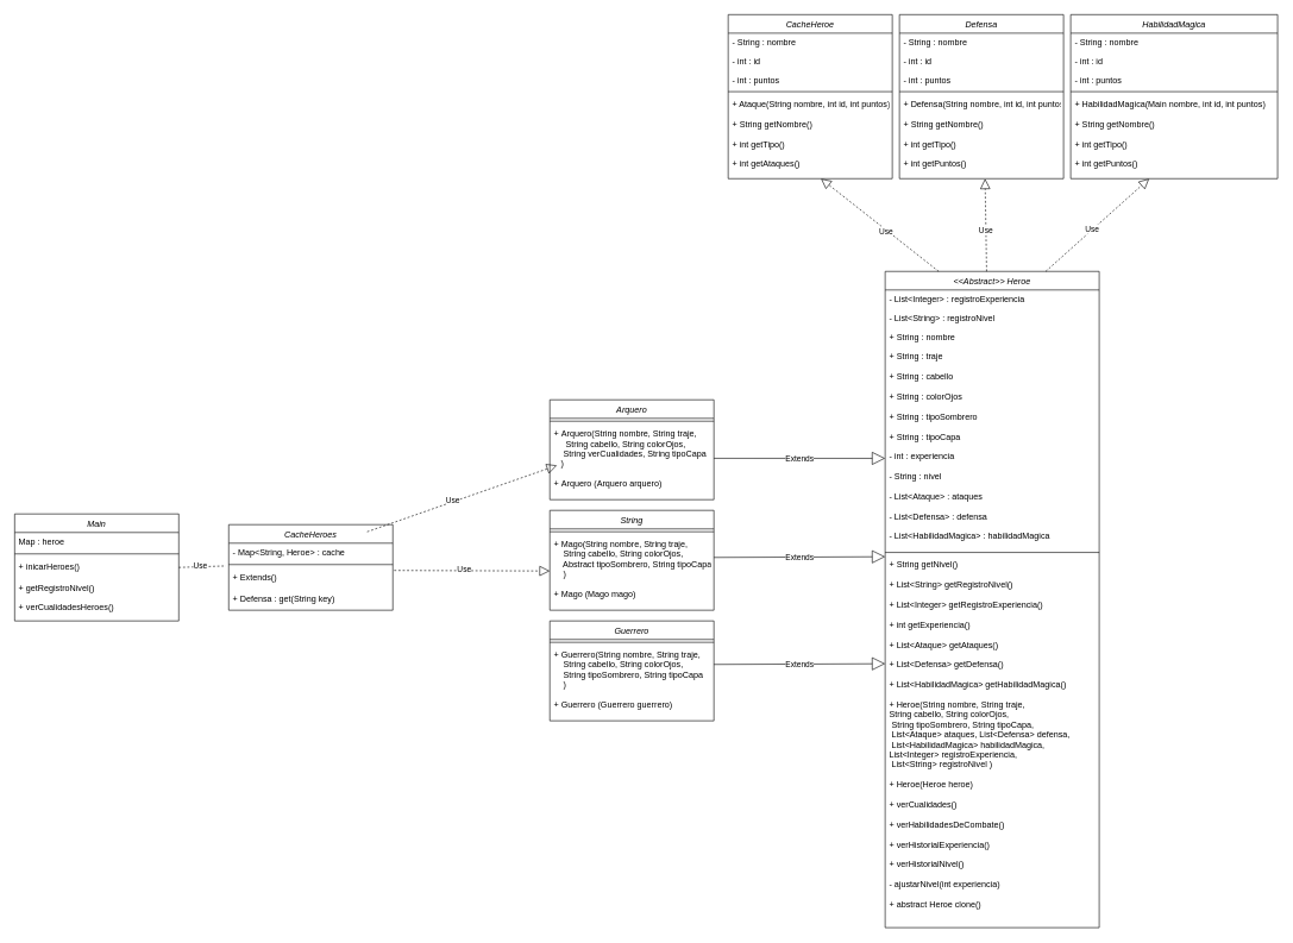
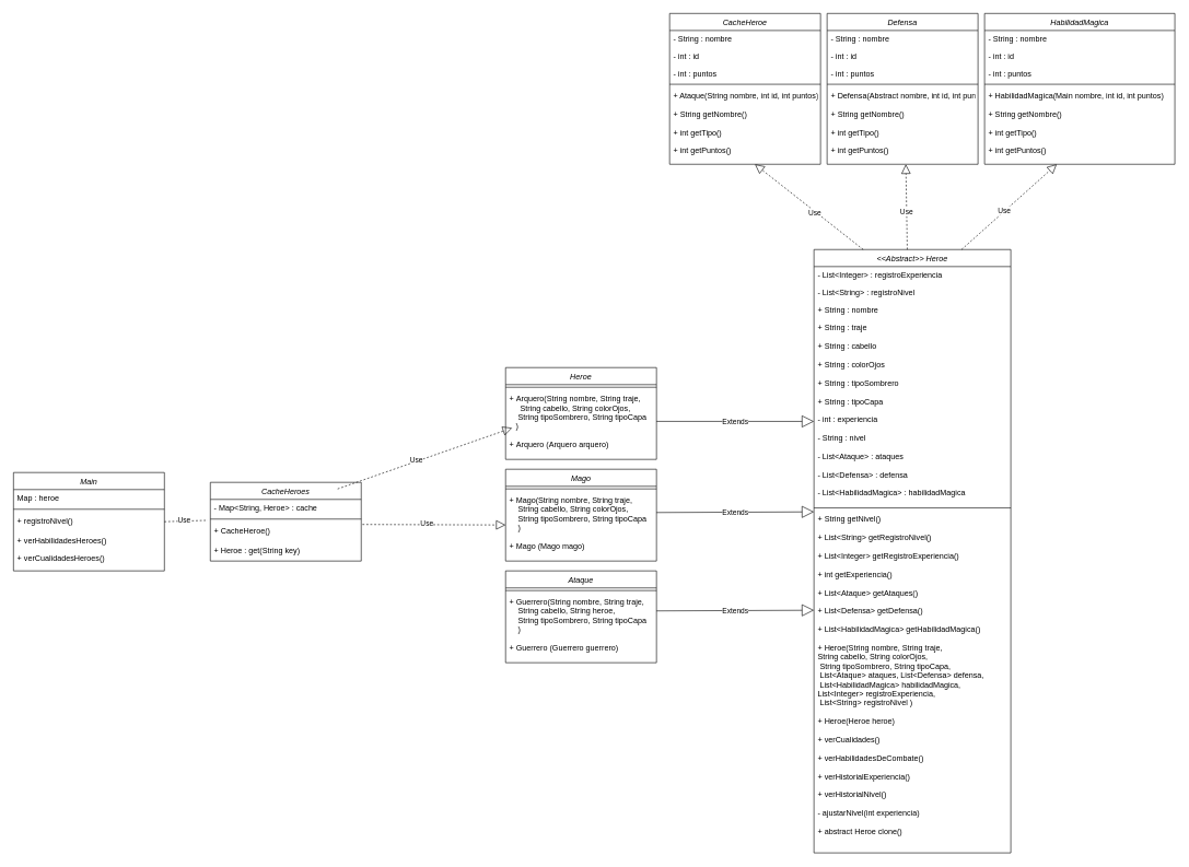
- <mxCell id="7" value="+ Ataque(String nombre, int id, int puntos)&#10;&#10;+ String getNombre()&#10;&#10;+ int getTipo()&#10;&#10;+ int getAtaques()" style="text;align=left;verticalAlign=top;spacingLeft=4;spacingRight=4;overflow=hidden;rotatable=0;points=[[0,0.5],[1,0.5]];portConstraint=eastwest;" parent="2" vertex="1"><mxGeometry y="112" width="230" height="108" as="geometry" /></mxCell>
+ <mxCell id="7" value="+ Ataque(String nombre, int id, int puntos)&#10;&#10;+ String getNombre()&#10;&#10;+ int getTipo()&#10;&#10;+ int getPuntos()" style="text;align=left;verticalAlign=top;spacingLeft=4;spacingRight=4;overflow=hidden;rotatable=0;points=[[0,0.5],[1,0.5]];portConstraint=eastwest;" parent="2" vertex="1"><mxGeometry y="112" width="230" height="108" as="geometry" /></mxCell>
- <mxCell id="13" value="+ Defensa(String nombre, int id, int puntos)&#10;&#10;+ String getNombre()&#10;&#10;+ int getTipo()&#10;&#10;+ int getPuntos()" style="text;align=left;verticalAlign=top;spacingLeft=4;spacingRight=4;overflow=hidden;rotatable=0;points=[[0,0.5],[1,0.5]];portConstraint=eastwest;" vertex="1" parent="8"><mxGeometry y="112" width="230" height="108" as="geometry" /></mxCell>
+ <mxCell id="13" value="+ Defensa(Abstract nombre, int id, int puntos)&#10;&#10;+ String getNombre()&#10;&#10;+ int getTipo()&#10;&#10;+ int getPuntos()" style="text;align=left;verticalAlign=top;spacingLeft=4;spacingRight=4;overflow=hidden;rotatable=0;points=[[0,0.5],[1,0.5]];portConstraint=eastwest;" vertex="1" parent="8"><mxGeometry y="112" width="230" height="108" as="geometry" /></mxCell>
- <mxCell id="23" value="Arquero" style="swimlane;fontStyle=2;align=center;verticalAlign=top;childLayout=stackLayout;horizontal=1;startSize=26;horizontalStack=0;resizeParent=1;resizeLast=0;collapsible=1;marginBottom=0;rounded=0;shadow=0;strokeWidth=1;" vertex="1" parent="1"><mxGeometry x="770" y="560" width="230" height="140" as="geometry"><mxRectangle x="230" y="140" width="160" height="26" as="alternateBounds" /></mxGeometry></mxCell>
+ <mxCell id="23" value="Heroe" style="swimlane;fontStyle=2;align=center;verticalAlign=top;childLayout=stackLayout;horizontal=1;startSize=26;horizontalStack=0;resizeParent=1;resizeLast=0;collapsible=1;marginBottom=0;rounded=0;shadow=0;strokeWidth=1;" vertex="1" parent="1"><mxGeometry x="770" y="560" width="230" height="140" as="geometry"><mxRectangle x="230" y="140" width="160" height="26" as="alternateBounds" /></mxGeometry></mxCell>
- <mxCell id="25" value="+ Arquero(String nombre, String traje,&#10;     String cabello, String colorOjos,&#10;    String verCualidades, String tipoCapa&#10;   )&#10;&#10;+ Arquero (Arquero arquero)&#10;&#10;&#10;&#10;" style="text;align=left;verticalAlign=top;spacingLeft=4;spacingRight=4;overflow=hidden;rotatable=0;points=[[0,0.5],[1,0.5]];portConstraint=eastwest;" vertex="1" parent="23"><mxGeometry y="34" width="230" height="96" as="geometry" /></mxCell>
+ <mxCell id="25" value="+ Arquero(String nombre, String traje,&#10;     String cabello, String colorOjos,&#10;    String tipoSombrero, String tipoCapa&#10;   )&#10;&#10;+ Arquero (Arquero arquero)&#10;&#10;&#10;&#10;" style="text;align=left;verticalAlign=top;spacingLeft=4;spacingRight=4;overflow=hidden;rotatable=0;points=[[0,0.5],[1,0.5]];portConstraint=eastwest;" vertex="1" parent="23"><mxGeometry y="34" width="230" height="96" as="geometry" /></mxCell>
- <mxCell id="26" value="String" style="swimlane;fontStyle=2;align=center;verticalAlign=top;childLayout=stackLayout;horizontal=1;startSize=26;horizontalStack=0;resizeParent=1;resizeLast=0;collapsible=1;marginBottom=0;rounded=0;shadow=0;strokeWidth=1;" vertex="1" parent="1"><mxGeometry x="770" y="715" width="230" height="140" as="geometry"><mxRectangle x="230" y="140" width="160" height="26" as="alternateBounds" /></mxGeometry></mxCell>
+ <mxCell id="26" value="Mago" style="swimlane;fontStyle=2;align=center;verticalAlign=top;childLayout=stackLayout;horizontal=1;startSize=26;horizontalStack=0;resizeParent=1;resizeLast=0;collapsible=1;marginBottom=0;rounded=0;shadow=0;strokeWidth=1;" vertex="1" parent="1"><mxGeometry x="770" y="715" width="230" height="140" as="geometry"><mxRectangle x="230" y="140" width="160" height="26" as="alternateBounds" /></mxGeometry></mxCell>
- <mxCell id="28" value="+ Mago(String nombre, String traje,&#10;    String cabello, String colorOjos,&#10;    Abstract tipoSombrero, String tipoCapa&#10;    )&#10;&#10;+ Mago (Mago mago)&#10;&#10;&#10;&#10;" style="text;align=left;verticalAlign=top;spacingLeft=4;spacingRight=4;overflow=hidden;rotatable=0;points=[[0,0.5],[1,0.5]];portConstraint=eastwest;" vertex="1" parent="26"><mxGeometry y="34" width="230" height="96" as="geometry" /></mxCell>
+ <mxCell id="28" value="+ Mago(String nombre, String traje,&#10;    String cabello, String colorOjos,&#10;    String tipoSombrero, String tipoCapa&#10;    )&#10;&#10;+ Mago (Mago mago)&#10;&#10;&#10;&#10;" style="text;align=left;verticalAlign=top;spacingLeft=4;spacingRight=4;overflow=hidden;rotatable=0;points=[[0,0.5],[1,0.5]];portConstraint=eastwest;" vertex="1" parent="26"><mxGeometry y="34" width="230" height="96" as="geometry" /></mxCell>
- <mxCell id="56" value="+ inicarHeroes() &#10;" style="text;align=left;verticalAlign=top;spacingLeft=4;spacingRight=4;overflow=hidden;rotatable=0;points=[[0,0.5],[1,0.5]];portConstraint=eastwest;" vertex="1" parent="53"><mxGeometry y="60" width="230" height="30" as="geometry" /></mxCell>
+ <mxCell id="56" value="+ registroNivel() &#10;" style="text;align=left;verticalAlign=top;spacingLeft=4;spacingRight=4;overflow=hidden;rotatable=0;points=[[0,0.5],[1,0.5]];portConstraint=eastwest;" vertex="1" parent="53"><mxGeometry y="60" width="230" height="30" as="geometry" /></mxCell>
- <mxCell id="38" value="+ Extends() &#10;" style="text;align=left;verticalAlign=top;spacingLeft=4;spacingRight=4;overflow=hidden;rotatable=0;points=[[0,0.5],[1,0.5]];portConstraint=eastwest;" vertex="1" parent="35"><mxGeometry y="60" width="230" height="30" as="geometry" /></mxCell>
+ <mxCell id="38" value="+ CacheHeroe() &#10;" style="text;align=left;verticalAlign=top;spacingLeft=4;spacingRight=4;overflow=hidden;rotatable=0;points=[[0,0.5],[1,0.5]];portConstraint=eastwest;" vertex="1" parent="35"><mxGeometry y="60" width="230" height="30" as="geometry" /></mxCell>
- <mxCell id="57" value="+ getRegistroNivel()&#10;&#10;+ verCualidadesHeroes()&#10;" style="text;align=left;verticalAlign=top;spacingLeft=4;spacingRight=4;overflow=hidden;rotatable=0;points=[[0,0.5],[1,0.5]];portConstraint=eastwest;" vertex="1" parent="53"><mxGeometry y="90" width="230" height="60" as="geometry" /></mxCell>
+ <mxCell id="57" value="+ verHabilidadesHeroes()&#10;&#10;+ verCualidadesHeroes()&#10;" style="text;align=left;verticalAlign=top;spacingLeft=4;spacingRight=4;overflow=hidden;rotatable=0;points=[[0,0.5],[1,0.5]];portConstraint=eastwest;" vertex="1" parent="53"><mxGeometry y="90" width="230" height="60" as="geometry" /></mxCell>
- <mxCell id="39" value="+ Defensa : get(String key) &#10;" style="text;align=left;verticalAlign=top;spacingLeft=4;spacingRight=4;overflow=hidden;rotatable=0;points=[[0,0.5],[1,0.5]];portConstraint=eastwest;" vertex="1" parent="35"><mxGeometry y="90" width="230" height="30" as="geometry" /></mxCell>
+ <mxCell id="39" value="+ Heroe : get(String key) &#10;" style="text;align=left;verticalAlign=top;spacingLeft=4;spacingRight=4;overflow=hidden;rotatable=0;points=[[0,0.5],[1,0.5]];portConstraint=eastwest;" vertex="1" parent="35"><mxGeometry y="90" width="230" height="30" as="geometry" /></mxCell>
- <mxCell id="20" value="Guerrero" style="swimlane;fontStyle=2;align=center;verticalAlign=top;childLayout=stackLayout;horizontal=1;startSize=26;horizontalStack=0;resizeParent=1;resizeLast=0;collapsible=1;marginBottom=0;rounded=0;shadow=0;strokeWidth=1;" vertex="1" parent="1"><mxGeometry x="770" y="870" width="230" height="140" as="geometry"><mxRectangle x="230" y="140" width="160" height="26" as="alternateBounds" /></mxGeometry></mxCell>
+ <mxCell id="20" value="Ataque" style="swimlane;fontStyle=2;align=center;verticalAlign=top;childLayout=stackLayout;horizontal=1;startSize=26;horizontalStack=0;resizeParent=1;resizeLast=0;collapsible=1;marginBottom=0;rounded=0;shadow=0;strokeWidth=1;" vertex="1" parent="1"><mxGeometry x="770" y="870" width="230" height="140" as="geometry"><mxRectangle x="230" y="140" width="160" height="26" as="alternateBounds" /></mxGeometry></mxCell>
- <mxCell id="22" value="+ Guerrero(String nombre, String traje,&#10;    String cabello, String colorOjos,&#10;    String tipoSombrero, String tipoCapa&#10;    )&#10;&#10;+ Guerrero (Guerrero guerrero)&#10;&#10;&#10;&#10;" style="text;align=left;verticalAlign=top;spacingLeft=4;spacingRight=4;overflow=hidden;rotatable=0;points=[[0,0.5],[1,0.5]];portConstraint=eastwest;" vertex="1" parent="20"><mxGeometry y="34" width="230" height="96" as="geometry" /></mxCell>
+ <mxCell id="22" value="+ Guerrero(String nombre, String traje,&#10;    String cabello, String heroe,&#10;    String tipoSombrero, String tipoCapa&#10;    )&#10;&#10;+ Guerrero (Guerrero guerrero)&#10;&#10;&#10;&#10;" style="text;align=left;verticalAlign=top;spacingLeft=4;spacingRight=4;overflow=hidden;rotatable=0;points=[[0,0.5],[1,0.5]];portConstraint=eastwest;" vertex="1" parent="20"><mxGeometry y="34" width="230" height="96" as="geometry" /></mxCell>
